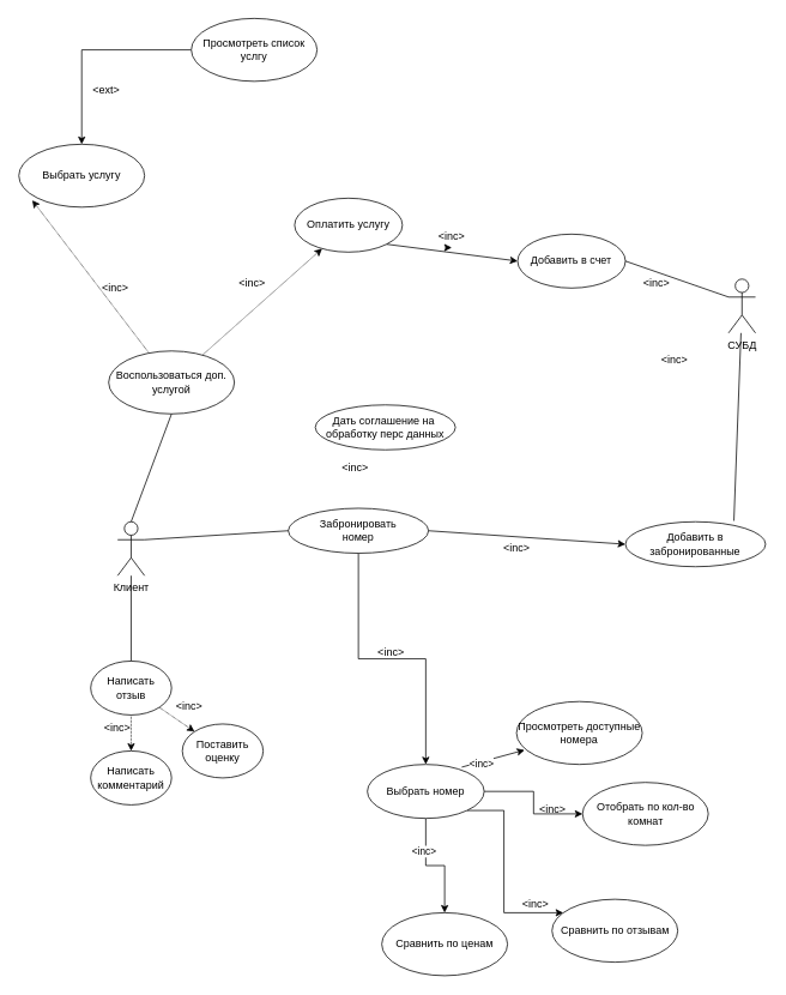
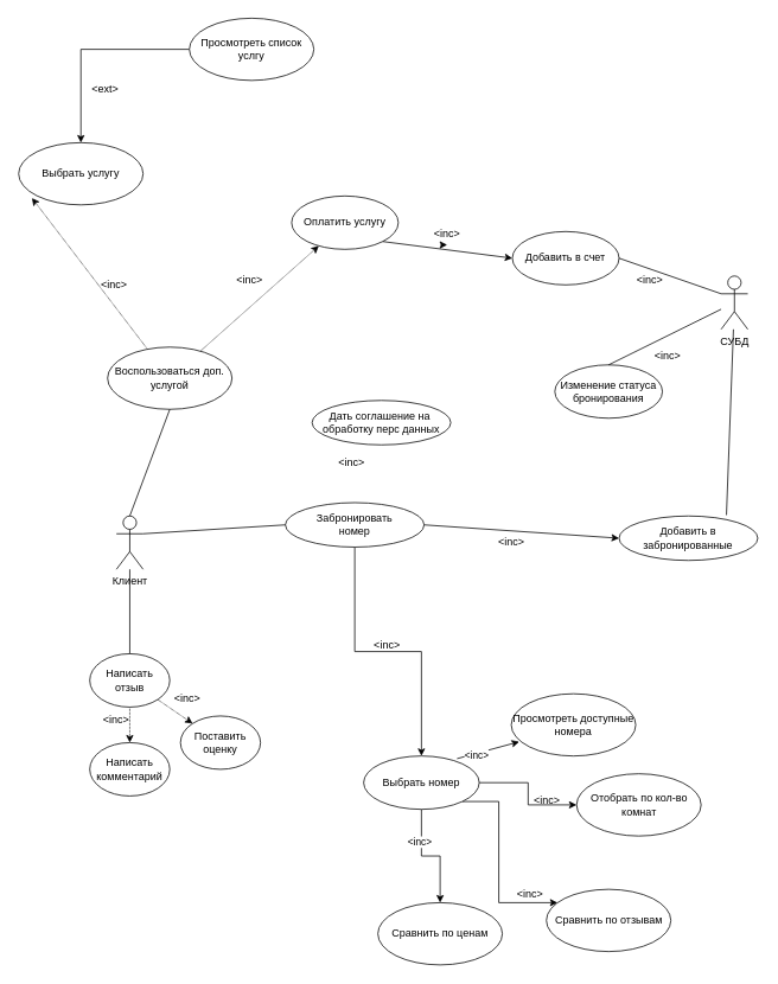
+ <mxCell id="4" value="" style="endArrow=none;html=1;shadow=0;strokeColor=#000000;exitX=0.5;exitY=0;exitDx=0;exitDy=0;" parent="1" source="3" target="2" edge="1"><mxGeometry width="50" height="50" relative="1" as="geometry"><mxPoint x="760" y="510" as="sourcePoint" /><mxPoint x="810" y="460" as="targetPoint" /></mxGeometry></mxCell>
+ <mxCell id="3" value="Изменение статуса бронирования" style="ellipse;whiteSpace=wrap;html=1;" parent="1" vertex="1"><mxGeometry x="623" y="410" width="121" height="60" as="geometry" /></mxCell>
